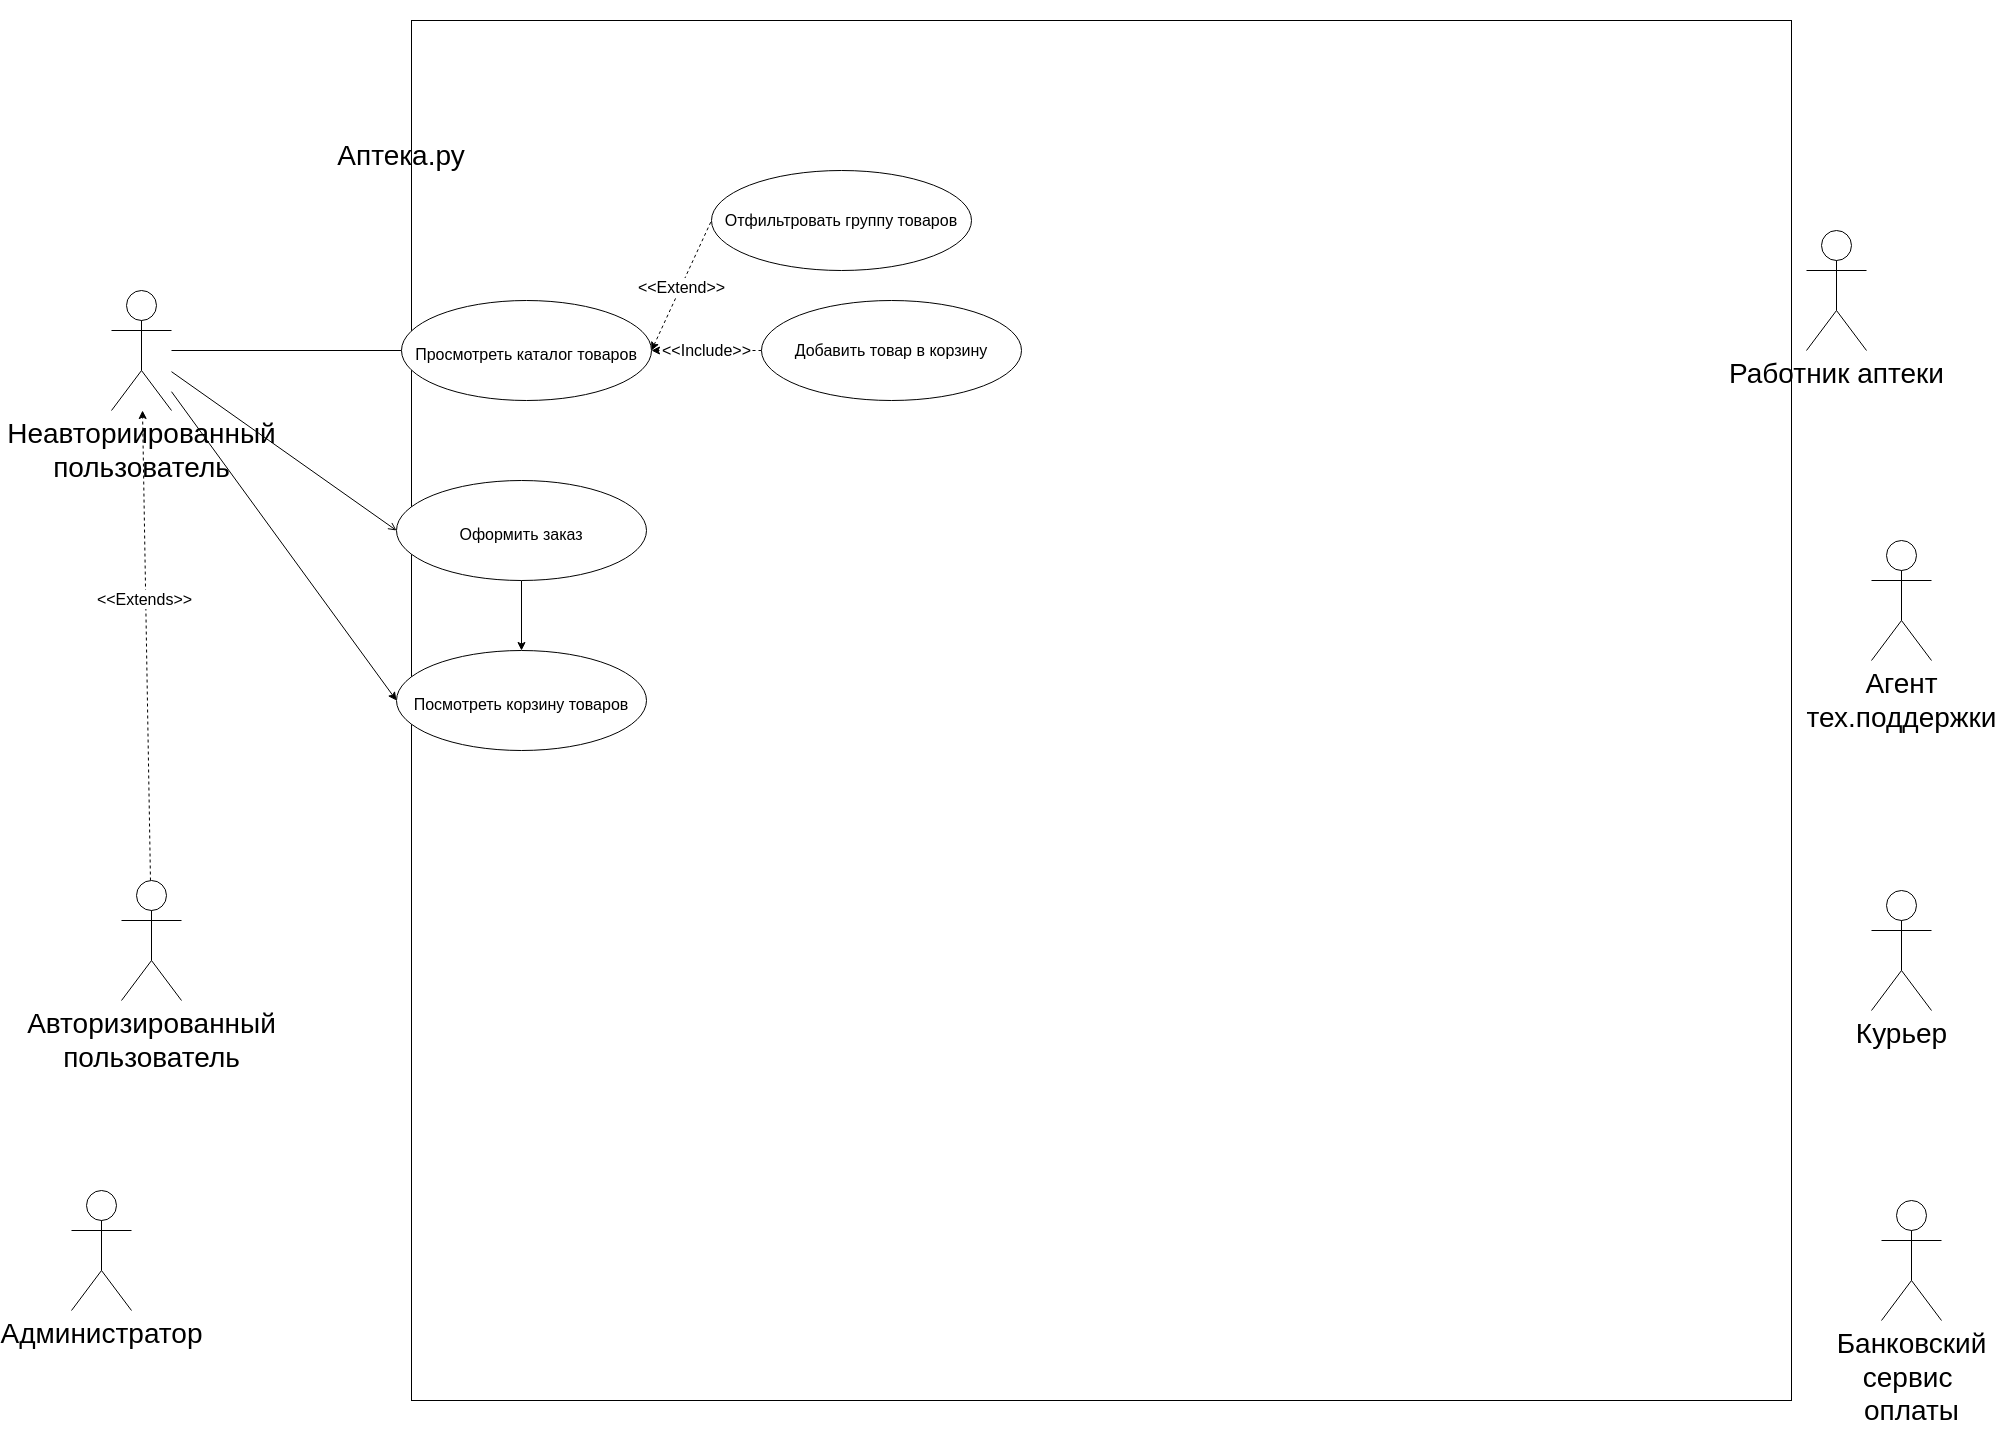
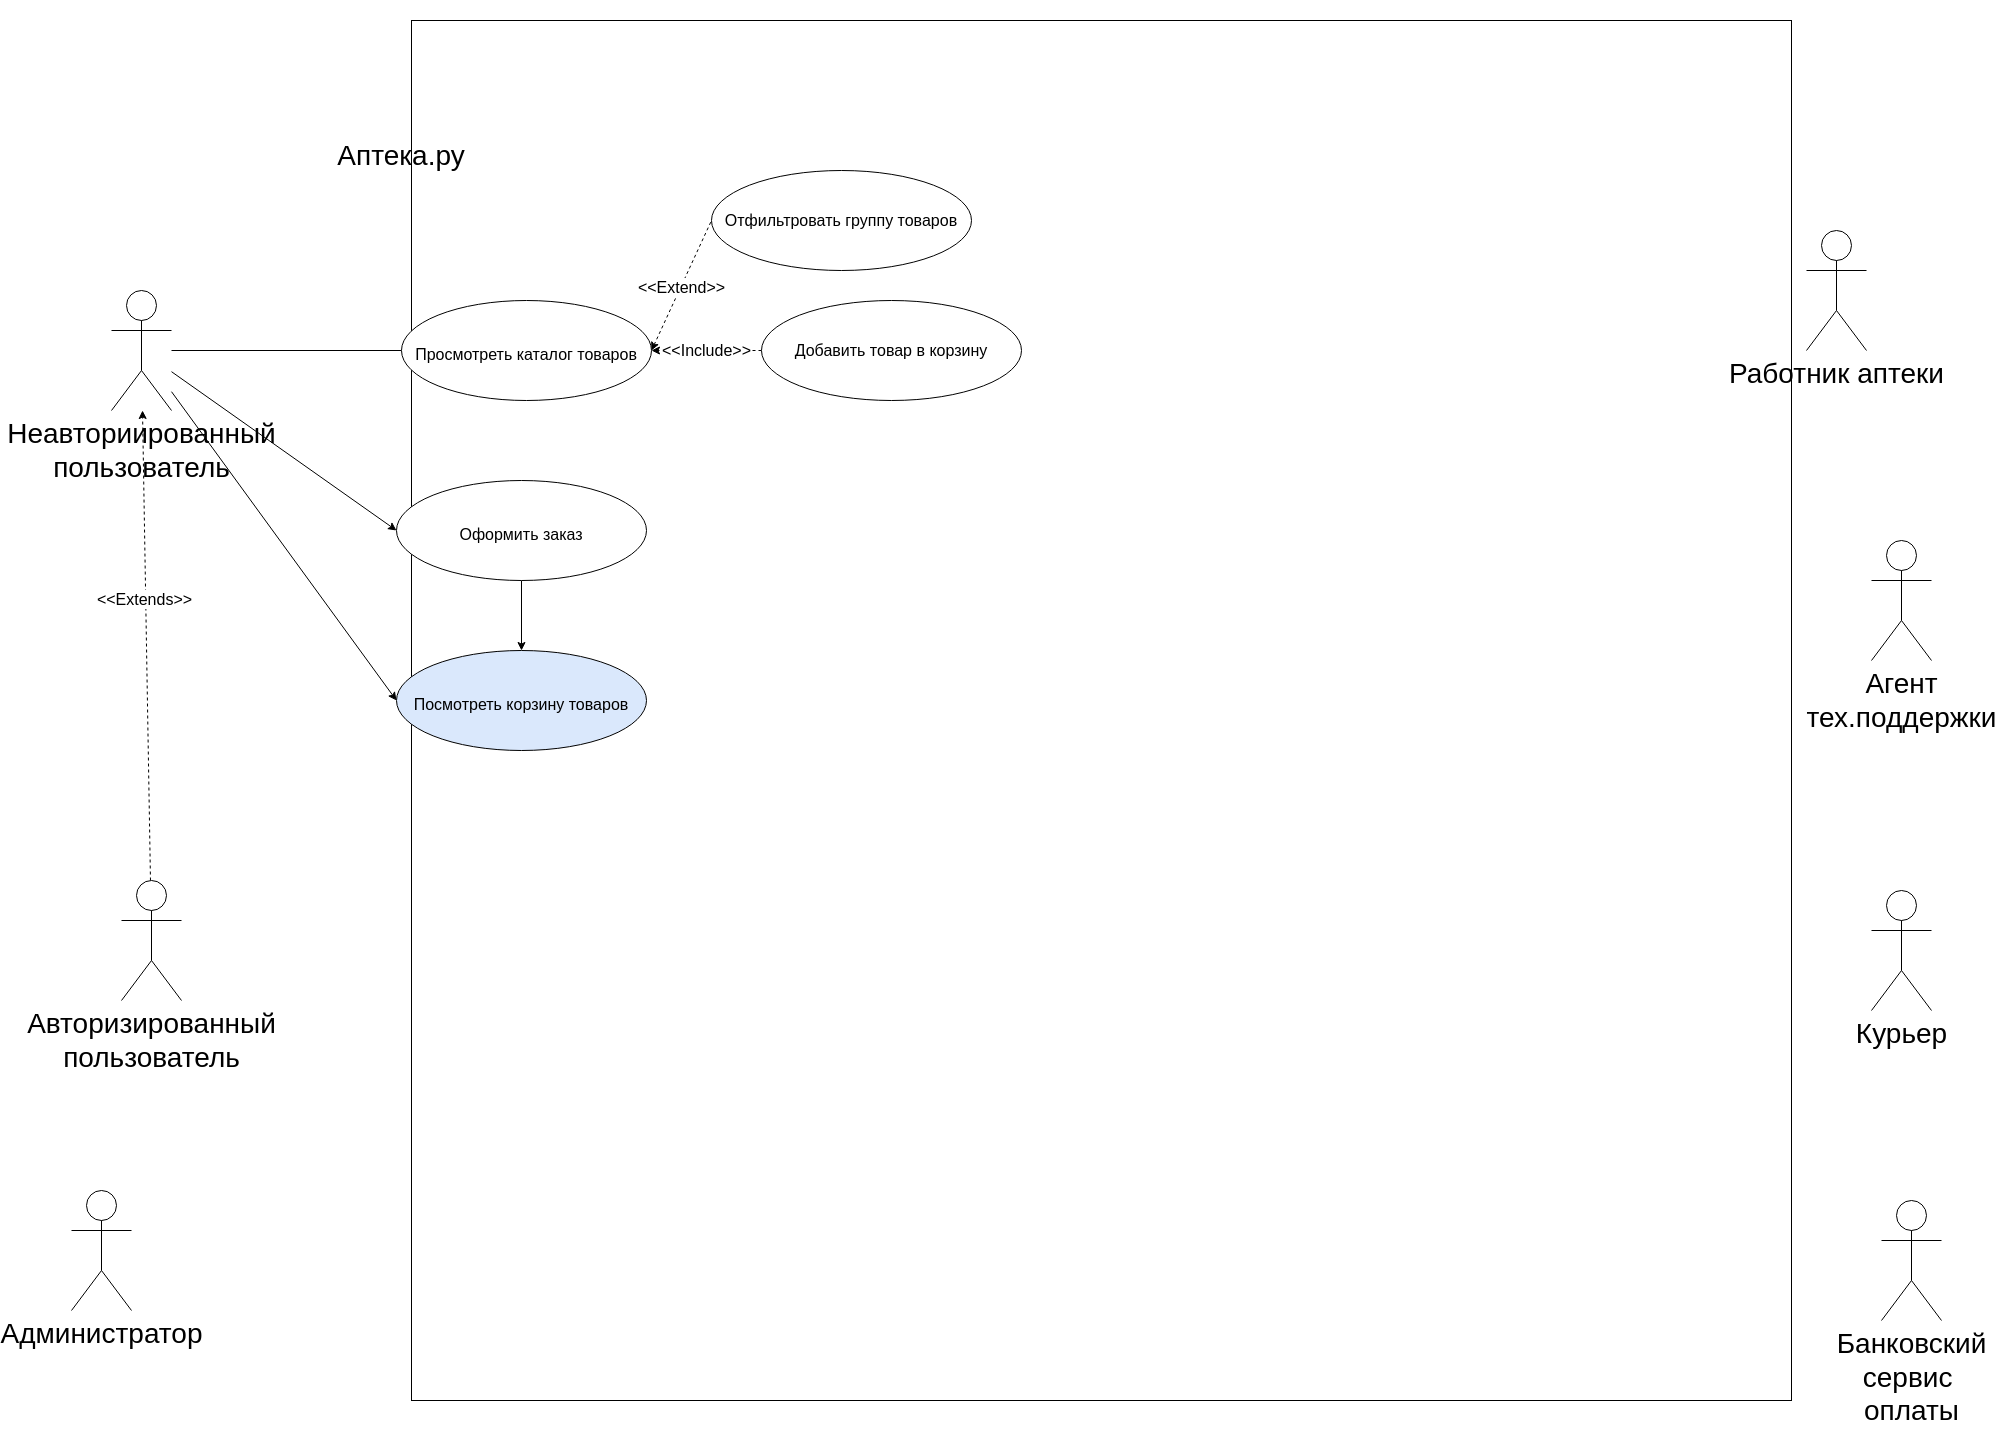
- <mxCell id="5" style="edgeStyle=none;rounded=0;orthogonalLoop=1;jettySize=auto;html=1;entryX=0;entryY=0.5;entryDx=0;entryDy=0;fontSize=16;startArrow=none;startFill=0;endArrow=open;endFill=1;" edge="1" parent="1" source="7" target="20"><mxGeometry relative="1" as="geometry" /></mxCell>
+ <mxCell id="5" style="edgeStyle=none;rounded=0;orthogonalLoop=1;jettySize=auto;html=1;entryX=0;entryY=0.5;entryDx=0;entryDy=0;fontSize=16;startArrow=none;startFill=0;endArrow=classic;endFill=1;" edge="1" parent="1" source="7" target="20"><mxGeometry relative="1" as="geometry" /></mxCell>
- <mxCell id="21" value="&lt;span style=&quot;font-size: 16px;&quot;&gt;Посмотреть корзину товаров&lt;/span&gt;" style="ellipse;whiteSpace=wrap;html=1;fontSize=28;" vertex="1" parent="1"><mxGeometry x="345" y="650" width="250" height="100" as="geometry" /></mxCell>
+ <mxCell id="21" value="&lt;span style=&quot;font-size: 16px;&quot;&gt;Посмотреть корзину товаров&lt;/span&gt;" style="ellipse;whiteSpace=wrap;html=1;fontSize=28;fillColor=#dae8fc;" vertex="1" parent="1"><mxGeometry x="345" y="650" width="250" height="100" as="geometry" /></mxCell>
